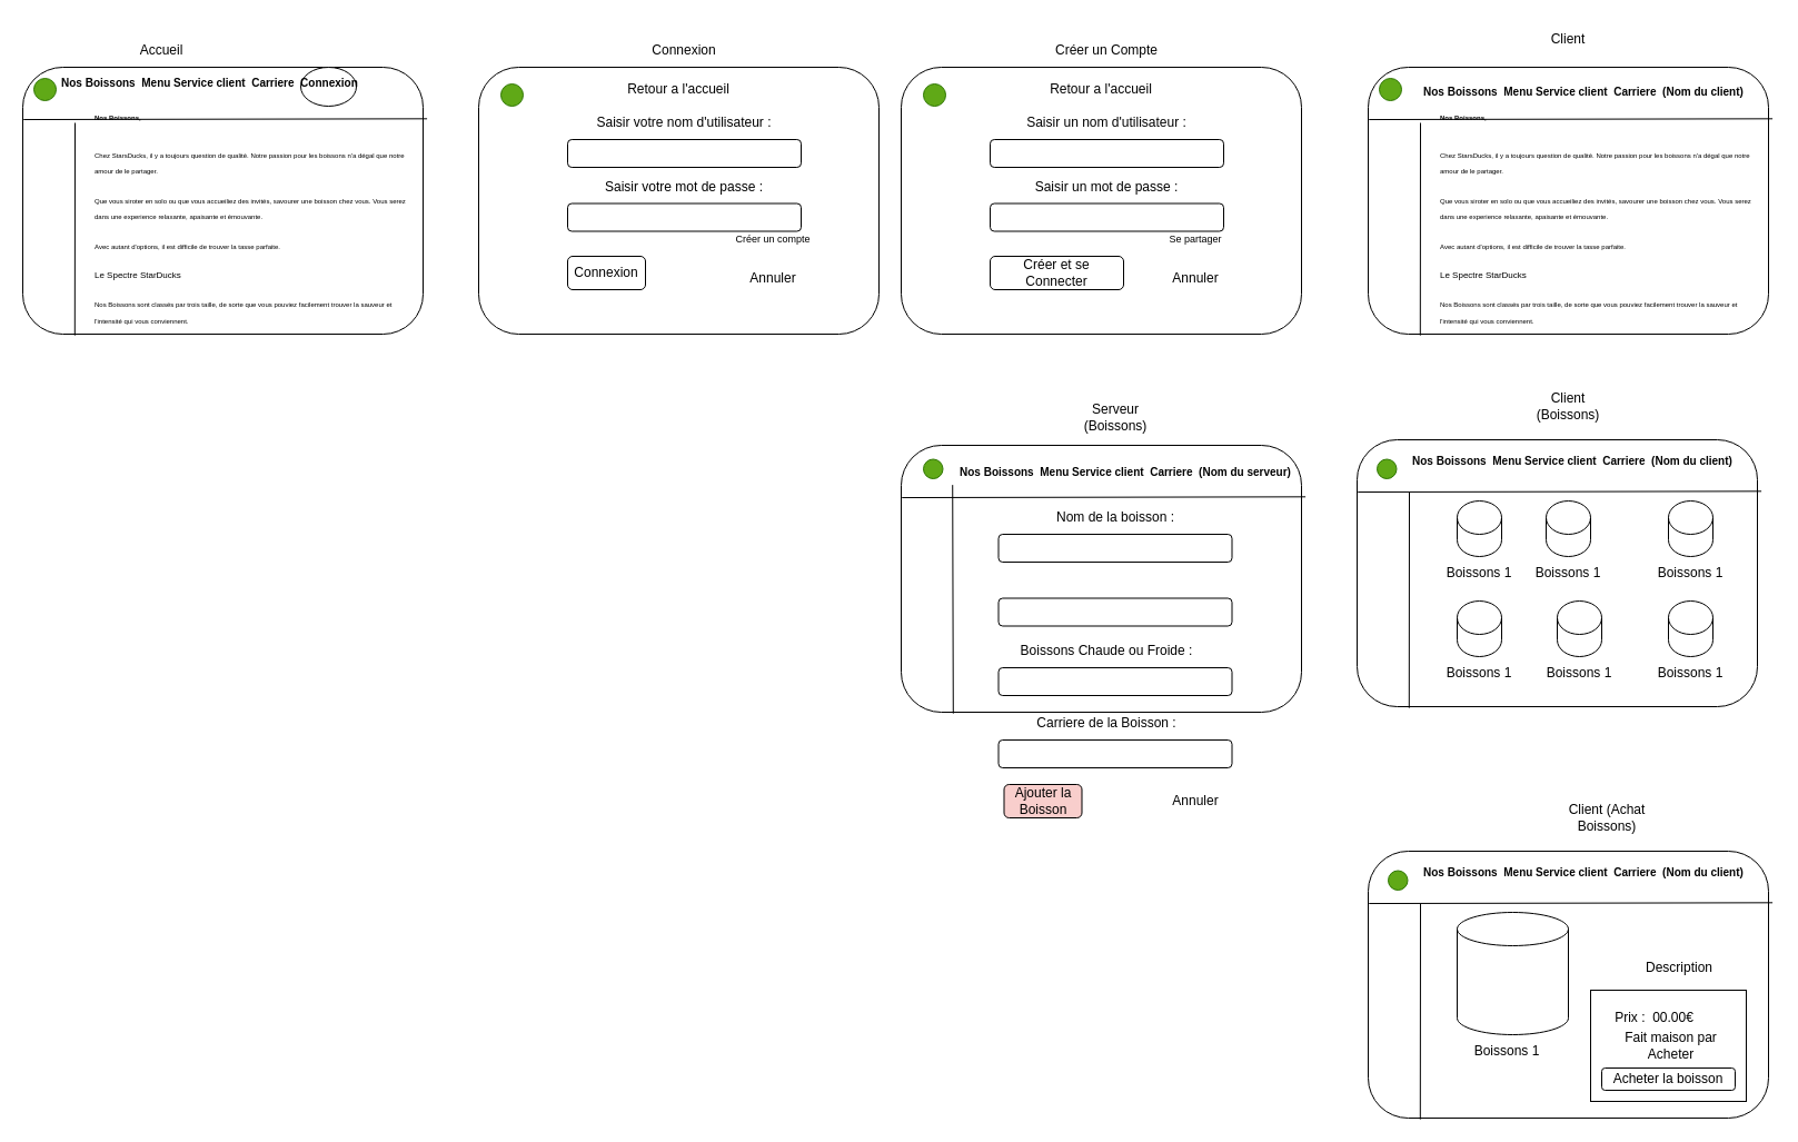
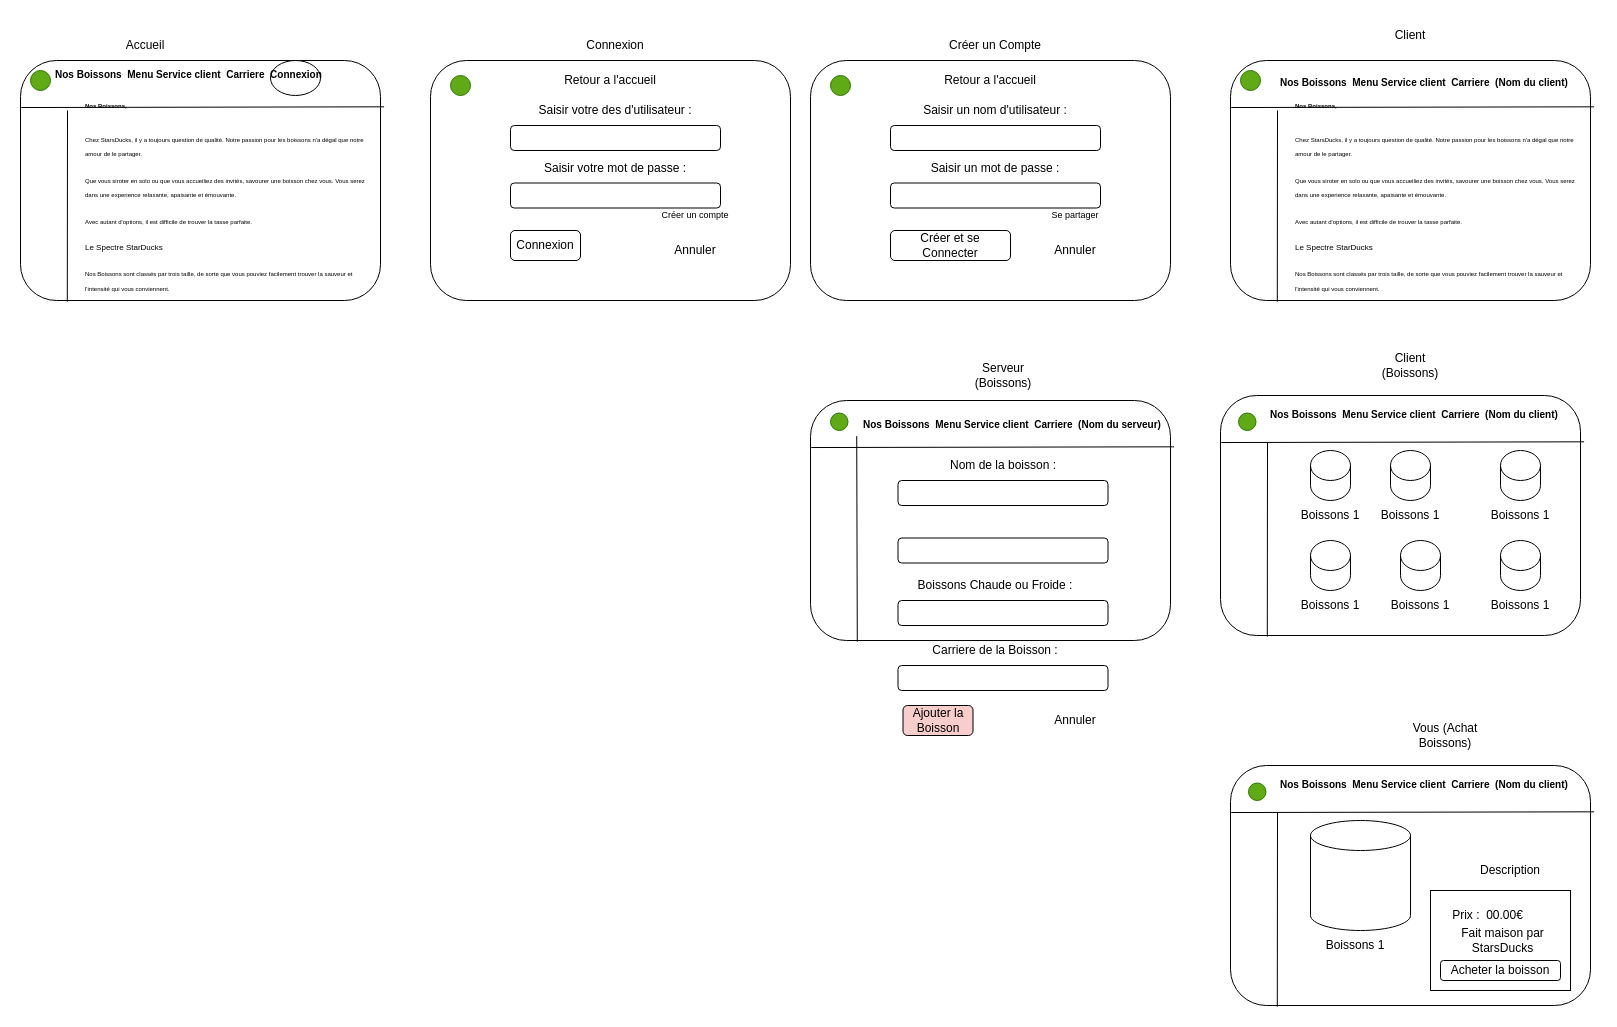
- <mxCell id="13" value="Saisir votre nom d'utilisateur :" style="text;html=1;strokeColor=none;fillColor=none;align=center;verticalAlign=middle;whiteSpace=wrap;rounded=0;" parent="1" vertex="1"><mxGeometry x="530" y="95" width="170" height="30" as="geometry" /></mxCell>
+ <mxCell id="13" value="Saisir votre des d'utilisateur :" style="text;html=1;strokeColor=none;fillColor=none;align=center;verticalAlign=middle;whiteSpace=wrap;rounded=0;" parent="1" vertex="1"><mxGeometry x="530" y="95" width="170" height="30" as="geometry" /></mxCell>
- <mxCell id="77" value="Client (Achat Boissons)" style="text;html=1;strokeColor=none;fillColor=none;align=center;verticalAlign=middle;whiteSpace=wrap;rounded=0;" parent="1" vertex="1"><mxGeometry x="1390" y="720" width="110" height="30" as="geometry" /></mxCell>
+ <mxCell id="77" value="Vous (Achat Boissons)" style="text;html=1;strokeColor=none;fillColor=none;align=center;verticalAlign=middle;whiteSpace=wrap;rounded=0;" parent="1" vertex="1"><mxGeometry x="1390" y="720" width="110" height="30" as="geometry" /></mxCell>
- <mxCell id="84" value="Fait maison par Acheter" style="text;html=1;strokeColor=none;fillColor=none;align=center;verticalAlign=middle;whiteSpace=wrap;rounded=0;" parent="1" vertex="1"><mxGeometry x="1445" y="925" width="115" height="30" as="geometry" /></mxCell>
+ <mxCell id="84" value="Fait maison par StarsDucks" style="text;html=1;strokeColor=none;fillColor=none;align=center;verticalAlign=middle;whiteSpace=wrap;rounded=0;" parent="1" vertex="1"><mxGeometry x="1445" y="925" width="115" height="30" as="geometry" /></mxCell>
